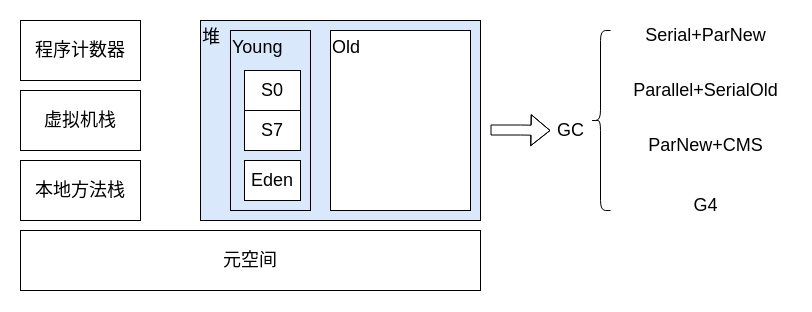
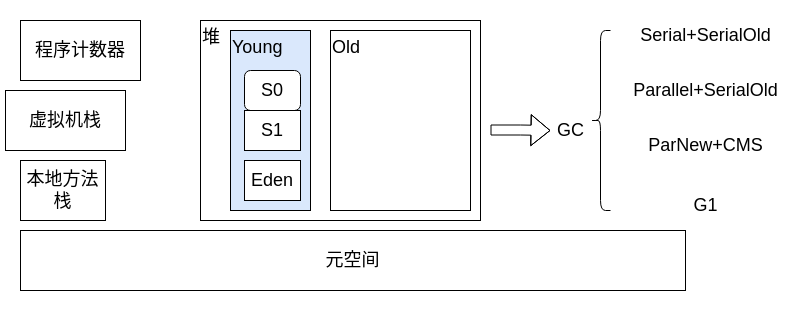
- <mxCell id="15" value="Serial+ParNew" style="text;html=1;align=center;verticalAlign=middle;resizable=0;points=[];autosize=1;strokeColor=none;fillColor=none;fontSize=18;" vertex="1" parent="1"><mxGeometry x="630" y="20" width="150" height="30" as="geometry" /></mxCell>
+ <mxCell id="15" value="Serial+SerialOld" style="text;html=1;align=center;verticalAlign=middle;resizable=0;points=[];autosize=1;strokeColor=none;fillColor=none;fontSize=18;" vertex="1" parent="1"><mxGeometry x="630" y="20" width="150" height="30" as="geometry" /></mxCell>
- <mxCell id="4" value="堆" style="rounded=0;whiteSpace=wrap;html=1;fontSize=18;align=left;verticalAlign=top;fillColor=#dae8fc;" vertex="1" parent="1"><mxGeometry x="200" y="20" width="280" height="200" as="geometry" /></mxCell>
+ <mxCell id="4" value="堆" style="rounded=0;whiteSpace=wrap;html=1;fontSize=18;align=left;verticalAlign=top;" vertex="1" parent="1"><mxGeometry x="200" y="20" width="280" height="200" as="geometry" /></mxCell>
- <mxCell id="9" value="S0" style="rounded=0;whiteSpace=wrap;html=1;fontSize=18;" vertex="1" parent="1"><mxGeometry x="244" y="70" width="56" height="40" as="geometry" /></mxCell>
+ <mxCell id="9" value="S0" style="whiteSpace=wrap;html=1;fontSize=18;rounded=1;" vertex="1" parent="1"><mxGeometry x="244" y="70" width="56" height="40" as="geometry" /></mxCell>
- <mxCell id="3" value="虚拟机栈" style="rounded=0;whiteSpace=wrap;html=1;fontSize=18;" vertex="1" parent="1"><mxGeometry x="20" y="90" width="120" height="60" as="geometry" /></mxCell>
+ <mxCell id="3" value="虚拟机栈" style="rounded=0;whiteSpace=wrap;html=1;fontSize=18;" vertex="1" parent="1"><mxGeometry x="5" y="90" width="120" height="60" as="geometry" /></mxCell>
- <mxCell id="10" value="S7" style="rounded=0;whiteSpace=wrap;html=1;fontSize=18;" vertex="1" parent="1"><mxGeometry x="244" y="110" width="56" height="40" as="geometry" /></mxCell>
+ <mxCell id="10" value="S1" style="rounded=0;whiteSpace=wrap;html=1;fontSize=18;" vertex="1" parent="1"><mxGeometry x="244" y="110" width="56" height="40" as="geometry" /></mxCell>
- <mxCell id="2" value="本地方法栈" style="rounded=0;whiteSpace=wrap;html=1;fontSize=18;" vertex="1" parent="1"><mxGeometry x="20" y="160" width="120" height="60" as="geometry" /></mxCell>
+ <mxCell id="2" value="本地方法栈" style="rounded=0;whiteSpace=wrap;html=1;fontSize=18;" vertex="1" parent="1"><mxGeometry x="20" y="160" width="85" height="60" as="geometry" /></mxCell>
- <mxCell id="18" value="G4" style="text;html=1;align=center;verticalAlign=middle;resizable=0;points=[];autosize=1;strokeColor=none;fillColor=none;fontSize=18;" vertex="1" parent="1"><mxGeometry x="685" y="190" width="40" height="30" as="geometry" /></mxCell>
+ <mxCell id="18" value="G1" style="text;html=1;align=center;verticalAlign=middle;resizable=0;points=[];autosize=1;strokeColor=none;fillColor=none;fontSize=18;" vertex="1" parent="1"><mxGeometry x="685" y="190" width="40" height="30" as="geometry" /></mxCell>
- <mxCell id="6" value="元空间" style="rounded=0;whiteSpace=wrap;html=1;fontSize=18;" vertex="1" parent="1"><mxGeometry x="20" y="230" width="460" height="60" as="geometry" /></mxCell>
+ <mxCell id="6" value="元空间" style="rounded=0;whiteSpace=wrap;html=1;fontSize=18;" vertex="1" parent="1"><mxGeometry x="20" y="230" width="665" height="60" as="geometry" /></mxCell>
